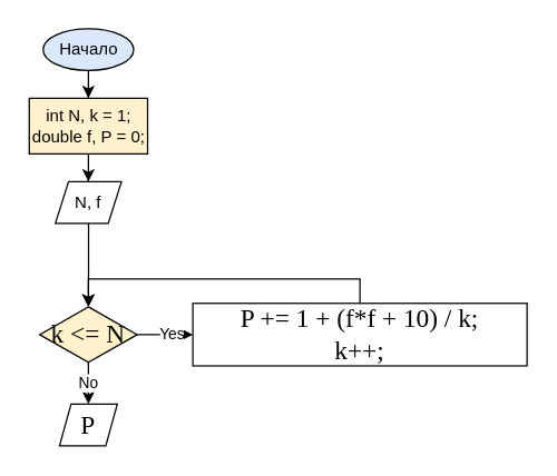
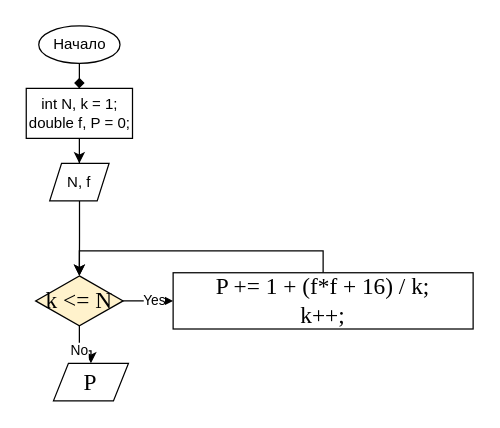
- <mxCell id="9" value="Начало" style="ellipse;whiteSpace=wrap;html=1;fillColor=#dae8fc;" vertex="1" parent="1"><mxGeometry x="30.5" y="20" width="65" height="30" as="geometry" /></mxCell>
+ <mxCell id="9" value="Начало" style="ellipse;whiteSpace=wrap;html=1;" vertex="1" parent="1"><mxGeometry x="30.5" y="20" width="65" height="30" as="geometry" /></mxCell>
- <mxCell id="8" style="edgeStyle=orthogonalEdgeStyle;rounded=0;orthogonalLoop=1;jettySize=auto;html=1;entryX=0.5;entryY=0;entryDx=0;entryDy=0;" edge="1" parent="1" source="9" target="11"><mxGeometry relative="1" as="geometry" /></mxCell>
+ <mxCell id="8" style="edgeStyle=orthogonalEdgeStyle;rounded=0;orthogonalLoop=1;jettySize=auto;html=1;entryX=0.5;entryY=0;entryDx=0;entryDy=0;endArrow=diamond;" edge="1" parent="1" source="9" target="11"><mxGeometry relative="1" as="geometry" /></mxCell>
- <mxCell id="11" value="&lt;div&gt;int N, k = 1;&lt;/div&gt;&lt;div&gt;&lt;span&gt;&#09;&lt;/span&gt;double f, P =&amp;nbsp;&lt;span&gt;0;&lt;br&gt;&lt;/span&gt;&lt;/div&gt;" style="rounded=0;whiteSpace=wrap;html=1;fillColor=#fff2cc;" vertex="1" parent="1"><mxGeometry x="20.5" y="70" width="85" height="40" as="geometry" /></mxCell>
+ <mxCell id="11" value="&lt;div&gt;int N, k = 1;&lt;/div&gt;&lt;div&gt;&lt;span&gt;&#09;&lt;/span&gt;double f, P =&amp;nbsp;&lt;span&gt;0;&lt;br&gt;&lt;/span&gt;&lt;/div&gt;" style="rounded=0;whiteSpace=wrap;html=1;" vertex="1" parent="1"><mxGeometry x="20.5" y="70" width="85" height="40" as="geometry" /></mxCell>
- <mxCell id="7" value="&lt;span lang=&quot;FR&quot; style=&quot;font-size: 14pt ; font-family: &amp;#34;times new roman&amp;#34; , serif&quot;&gt;P += 1 + (f*f + 10) / k;&lt;br&gt;k++;&lt;br&gt;&lt;/span&gt;&lt;span style=&quot;font-size: medium&quot;&gt;&lt;/span&gt;" style="rounded=0;whiteSpace=wrap;html=1;fontFamily=Helvetica;fontSize=12;fontColor=#000000;align=center;strokeColor=#000000;fillColor=#ffffff;" vertex="1" parent="1"><mxGeometry x="138" y="217.5" width="240" height="45" as="geometry" /></mxCell>
+ <mxCell id="7" value="&lt;span lang=&quot;FR&quot; style=&quot;font-size: 14pt ; font-family: &amp;#34;times new roman&amp;#34; , serif&quot;&gt;P += 1 + (f*f + 16) / k;&lt;br&gt;k++;&lt;br&gt;&lt;/span&gt;&lt;span style=&quot;font-size: medium&quot;&gt;&lt;/span&gt;" style="rounded=0;whiteSpace=wrap;html=1;fontFamily=Helvetica;fontSize=12;fontColor=#000000;align=center;strokeColor=#000000;fillColor=#ffffff;" vertex="1" parent="1"><mxGeometry x="138" y="217.5" width="240" height="45" as="geometry" /></mxCell>
- <mxCell id="2" value="&lt;p class=&quot;MsoNormal&quot; style=&quot;margin: 0cm 0cm 0.0pt ; line-height: normal ; font-size: 11pt ; font-family: &amp;#34;calibri&amp;#34; , sans-serif&quot;&gt;&lt;span lang=&quot;FR&quot; style=&quot;font-size: 14pt ; font-family: &amp;#34;times new roman&amp;#34; , serif&quot;&gt;P&lt;/span&gt;&lt;span style=&quot;font-size: medium&quot;&gt;&lt;/span&gt;&lt;br&gt;&lt;/p&gt;" style="shape=parallelogram;perimeter=parallelogramPerimeter;whiteSpace=wrap;html=1;" vertex="1" parent="1"><mxGeometry x="42.25" y="290" width="41.5" height="30" as="geometry" /></mxCell>
+ <mxCell id="2" value="&lt;p class=&quot;MsoNormal&quot; style=&quot;margin: 0cm 0cm 0.0pt ; line-height: normal ; font-size: 11pt ; font-family: &amp;#34;calibri&amp;#34; , sans-serif&quot;&gt;&lt;span lang=&quot;FR&quot; style=&quot;font-size: 14pt ; font-family: &amp;#34;times new roman&amp;#34; , serif&quot;&gt;P&lt;/span&gt;&lt;span style=&quot;font-size: medium&quot;&gt;&lt;/span&gt;&lt;br&gt;&lt;/p&gt;" style="shape=parallelogram;perimeter=parallelogramPerimeter;whiteSpace=wrap;html=1;" vertex="1" parent="1"><mxGeometry x="42.25" y="290" width="60" height="30" as="geometry" /></mxCell>
